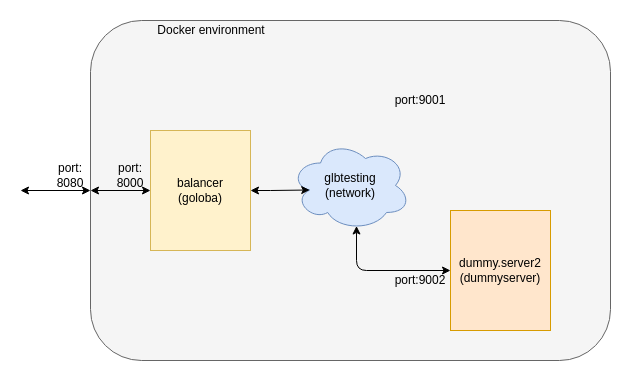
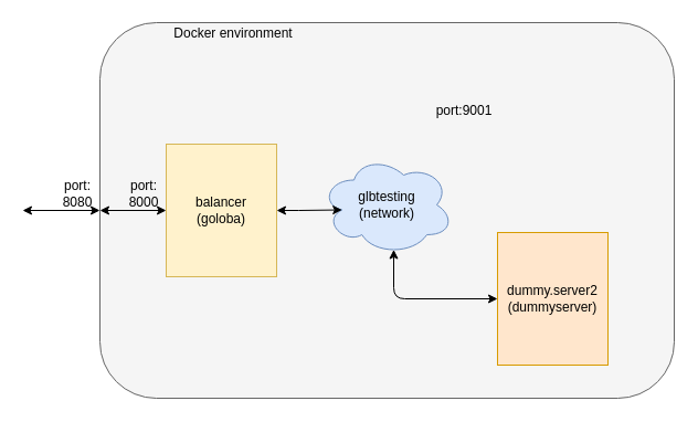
- <mxCell id="9" value="port:9002" style="text;html=1;strokeColor=none;fillColor=none;align=center;verticalAlign=middle;whiteSpace=wrap;rounded=0;" vertex="1" parent="1"><mxGeometry x="390" y="270" width="60" height="20" as="geometry" /></mxCell>
